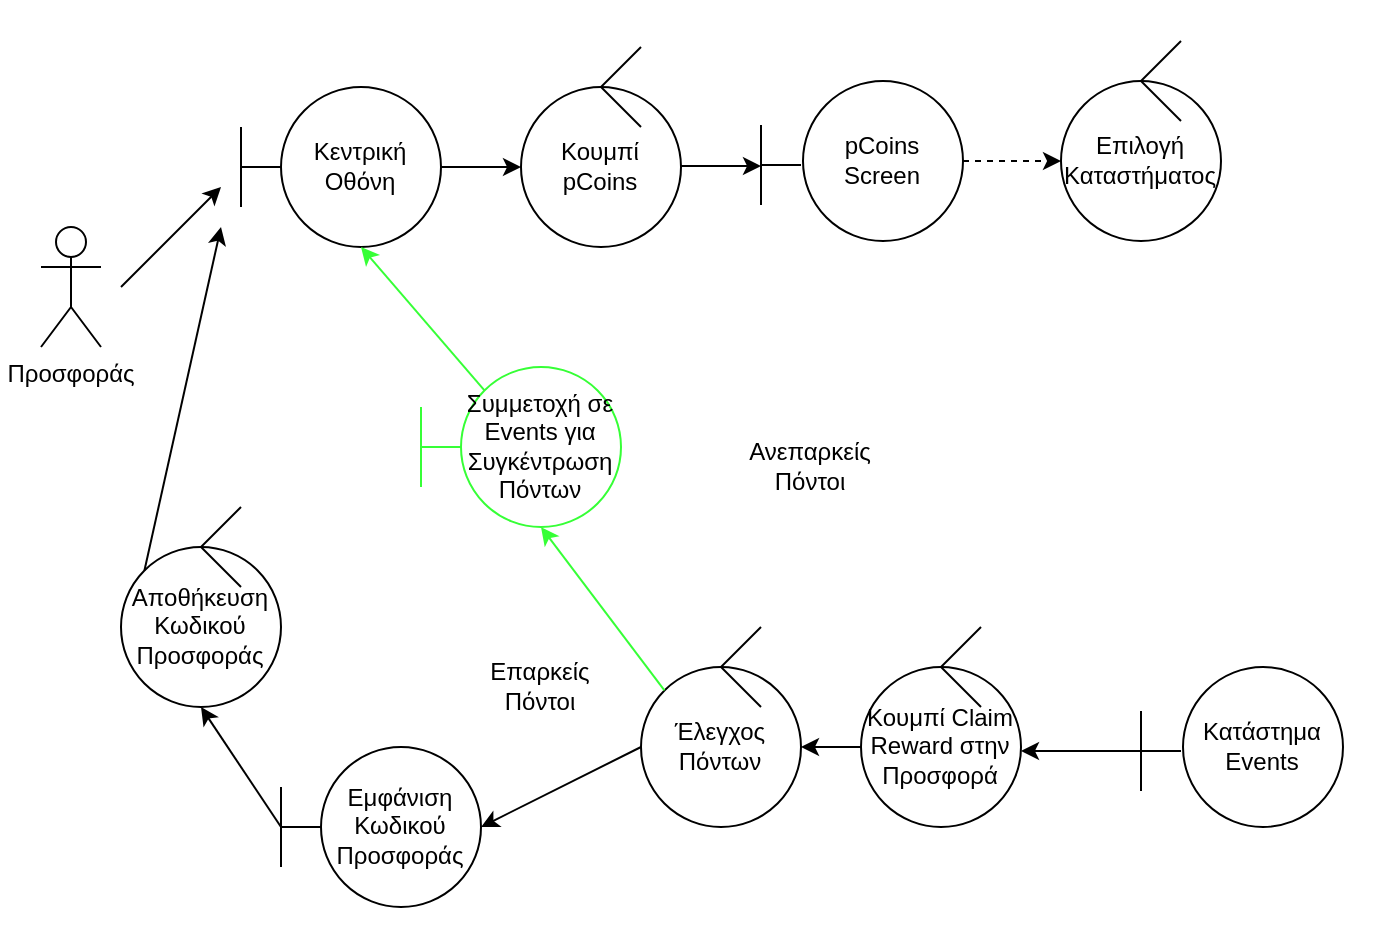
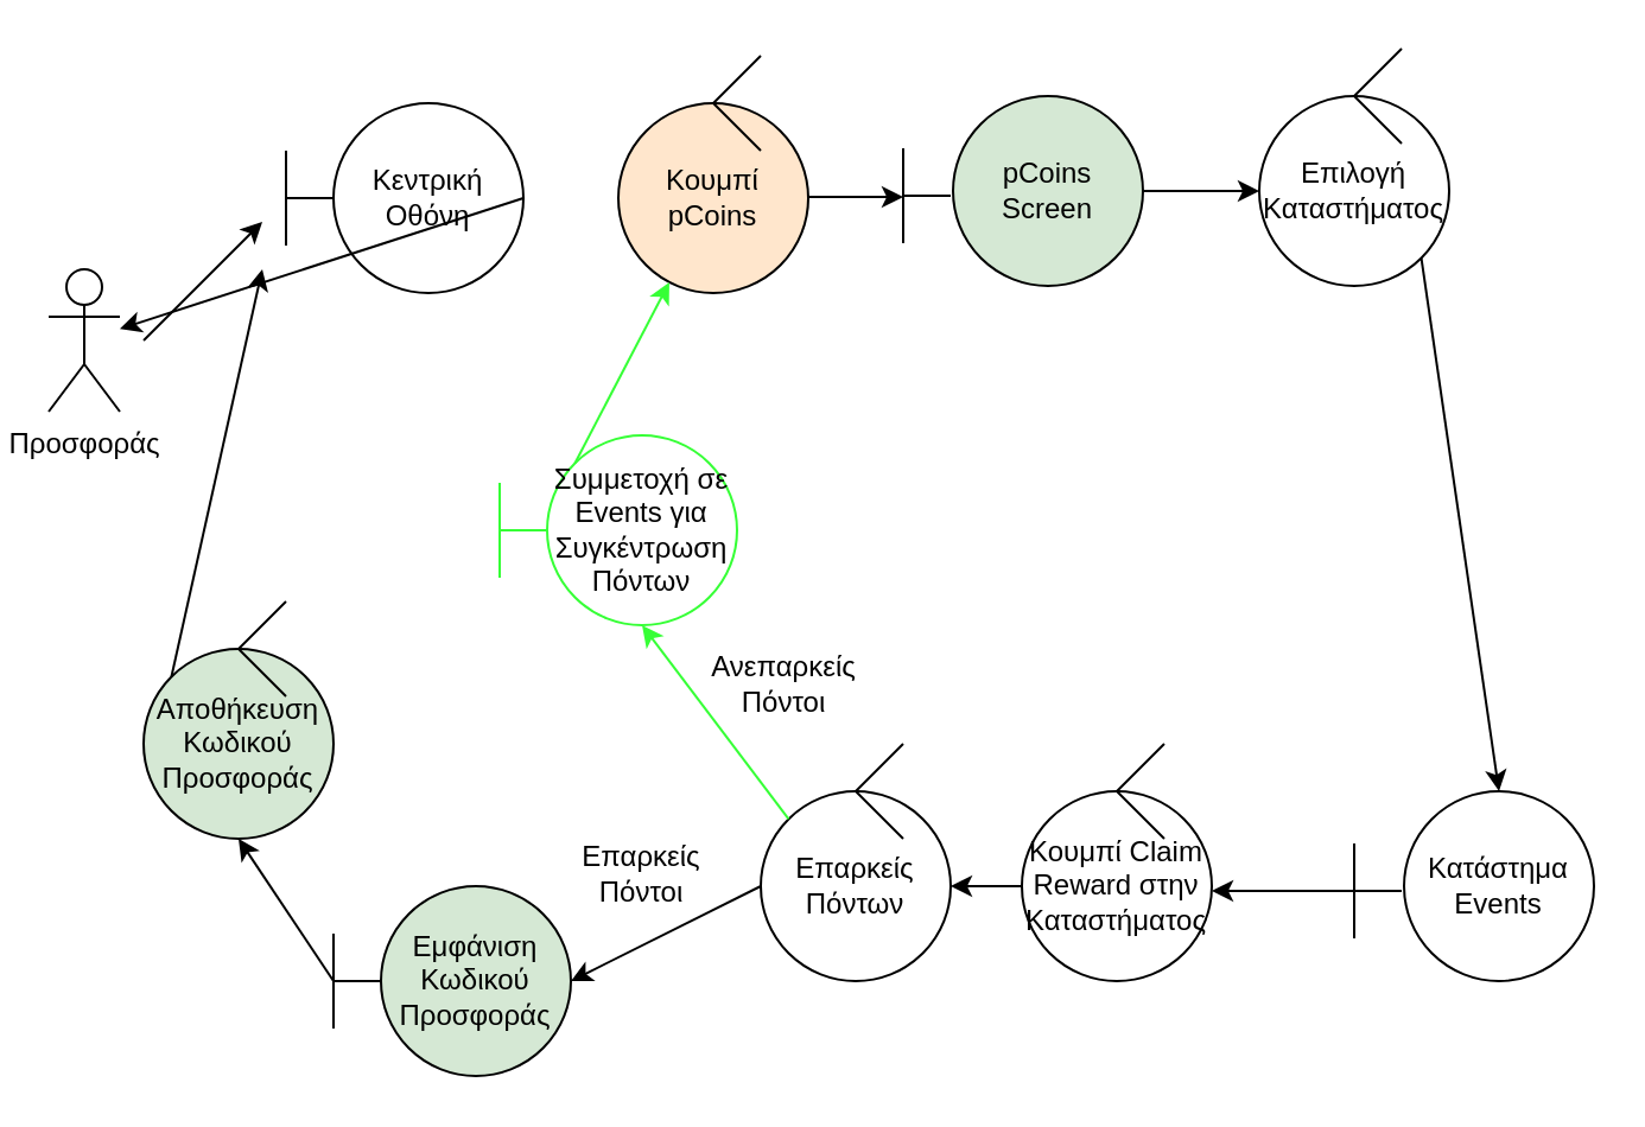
- <mxCell id="13" value="&lt;div&gt;pCoins Screen&lt;br&gt;&lt;/div&gt;" style="ellipse;whiteSpace=wrap;html=1;aspect=fixed;" parent="1" vertex="1"><mxGeometry x="401" y="40" width="80" height="80" as="geometry" /></mxCell>
+ <mxCell id="13" value="&lt;div&gt;pCoins Screen&lt;br&gt;&lt;/div&gt;" style="ellipse;whiteSpace=wrap;html=1;aspect=fixed;fillColor=#d5e8d4;" parent="1" vertex="1"><mxGeometry x="401" y="40" width="80" height="80" as="geometry" /></mxCell>
- <mxCell id="17" value="" style="endArrow=classic;html=1;rounded=0;exitX=1;exitY=0.5;exitDx=0;exitDy=0;dashed=1;" parent="1" source="13" edge="1" target="14"><mxGeometry width="50" height="50" relative="1" as="geometry"><mxPoint x="621" y="253" as="sourcePoint" /><mxPoint x="700" y="213" as="targetPoint" /></mxGeometry></mxCell>
+ <mxCell id="17" value="" style="endArrow=classic;html=1;rounded=0;exitX=1;exitY=0.5;exitDx=0;exitDy=0;" parent="1" source="13" edge="1" target="14"><mxGeometry width="50" height="50" relative="1" as="geometry"><mxPoint x="621" y="253" as="sourcePoint" /><mxPoint x="700" y="213" as="targetPoint" /></mxGeometry></mxCell>
- <mxCell id="19" value="" style="endArrow=classic;html=1;rounded=0;exitX=1;exitY=0.5;exitDx=0;exitDy=0;entryX=0;entryY=0.5;entryDx=0;entryDy=0;" edge="1" parent="1" source="6" target="7"><mxGeometry width="50" height="50" relative="1" as="geometry"><mxPoint x="280" y="193" as="sourcePoint" /><mxPoint x="600" y="273" as="targetPoint" /></mxGeometry></mxCell>
+ <mxCell id="19" value="" style="endArrow=classic;html=1;rounded=0;exitX=1;exitY=0.5;exitDx=0;exitDy=0;" edge="1" parent="1" source="6" target="2"><mxGeometry width="50" height="50" relative="1" as="geometry"><mxPoint x="280" y="193" as="sourcePoint" /><mxPoint x="600" y="273" as="targetPoint" /></mxGeometry></mxCell>
- <mxCell id="7" value="Κουμπί pCoins " style="ellipse;whiteSpace=wrap;html=1;aspect=fixed;" parent="1" vertex="1"><mxGeometry x="260" y="43" width="80" height="80" as="geometry" /></mxCell>
+ <mxCell id="7" value="Κουμπί pCoins " style="ellipse;whiteSpace=wrap;html=1;aspect=fixed;fillColor=#ffe6cc;" parent="1" vertex="1"><mxGeometry x="260" y="43" width="80" height="80" as="geometry" /></mxCell>
- <mxCell id="46" value="" style="endArrow=classic;html=1;rounded=0;exitX=0;exitY=0;exitDx=0;exitDy=0;entryX=0.5;entryY=1;entryDx=0;entryDy=0;strokeColor=#36FF36;" edge="1" parent="1" source="42" target="6"><mxGeometry width="50" height="50" relative="1" as="geometry"><mxPoint x="491" y="90" as="sourcePoint" /><mxPoint x="540" y="90" as="targetPoint" /></mxGeometry></mxCell>
+ <mxCell id="46" value="" style="endArrow=classic;html=1;rounded=0;exitX=0;exitY=0;exitDx=0;exitDy=0;strokeColor=#36FF36;" edge="1" parent="1" source="42" target="7"><mxGeometry width="50" height="50" relative="1" as="geometry"><mxPoint x="491" y="90" as="sourcePoint" /><mxPoint x="540" y="90" as="targetPoint" /></mxGeometry></mxCell>
+ <mxCell id="18" value="" style="endArrow=classic;html=1;rounded=0;exitX=1;exitY=1;exitDx=0;exitDy=0;entryX=0.5;entryY=0;entryDx=0;entryDy=0;" parent="1" source="14" edge="1" target="22"><mxGeometry width="50" height="50" relative="1" as="geometry"><mxPoint x="380" y="163" as="sourcePoint" /><mxPoint x="560" y="303" as="targetPoint" /></mxGeometry></mxCell>
- <mxCell id="45" value="Ανεπαρκείς Πόντοι" style="text;html=1;strokeColor=none;fillColor=none;align=center;verticalAlign=middle;whiteSpace=wrap;rounded=0;" vertex="1" parent="1"><mxGeometry x="375" y="218" width="60" height="30" as="geometry" /></mxCell>
+ <mxCell id="45" value="Ανεπαρκείς Πόντοι" style="text;html=1;strokeColor=none;fillColor=none;align=center;verticalAlign=middle;whiteSpace=wrap;rounded=0;" vertex="1" parent="1"><mxGeometry x="300" y="273" width="60" height="30" as="geometry" /></mxCell>
- <mxCell id="36" value="Αποθήκευση Κωδικού Προσφοράς" style="ellipse;whiteSpace=wrap;html=1;aspect=fixed;" vertex="1" parent="1"><mxGeometry x="60" y="273" width="80" height="80" as="geometry" /></mxCell>
+ <mxCell id="36" value="Αποθήκευση Κωδικού Προσφοράς" style="ellipse;whiteSpace=wrap;html=1;aspect=fixed;fillColor=#d5e8d4;" vertex="1" parent="1"><mxGeometry x="60" y="273" width="80" height="80" as="geometry" /></mxCell>
- <mxCell id="33" value="Επαρκείς Πόντοι" style="text;html=1;strokeColor=none;fillColor=none;align=center;verticalAlign=middle;whiteSpace=wrap;rounded=0;" vertex="1" parent="1"><mxGeometry x="240" y="328" width="60" height="30" as="geometry" /></mxCell>
+ <mxCell id="33" value="Επαρκείς Πόντοι" style="text;html=1;strokeColor=none;fillColor=none;align=center;verticalAlign=middle;whiteSpace=wrap;rounded=0;" vertex="1" parent="1"><mxGeometry x="240" y="353" width="60" height="30" as="geometry" /></mxCell>
- <mxCell id="27" value="Έλεγχος Πόντων" style="ellipse;whiteSpace=wrap;html=1;aspect=fixed;" vertex="1" parent="1"><mxGeometry x="320" y="333" width="80" height="80" as="geometry" /></mxCell>
+ <mxCell id="27" value="Επαρκείς Πόντων" style="ellipse;whiteSpace=wrap;html=1;aspect=fixed;" vertex="1" parent="1"><mxGeometry x="320" y="333" width="80" height="80" as="geometry" /></mxCell>
- <mxCell id="23" value="Κουμπί Claim Reward στην Προσφορά" style="ellipse;whiteSpace=wrap;html=1;aspect=fixed;" vertex="1" parent="1"><mxGeometry x="430" y="333" width="80" height="80" as="geometry" /></mxCell>
+ <mxCell id="23" value="Κουμπί Claim Reward στην Καταστήματος" style="ellipse;whiteSpace=wrap;html=1;aspect=fixed;" vertex="1" parent="1"><mxGeometry x="430" y="333" width="80" height="80" as="geometry" /></mxCell>
- <mxCell id="31" value="Εμφάνιση Κωδικού Προσφοράς" style="ellipse;whiteSpace=wrap;html=1;aspect=fixed;" vertex="1" parent="1"><mxGeometry x="160" y="373" width="80" height="80" as="geometry" /></mxCell>
+ <mxCell id="31" value="Εμφάνιση Κωδικού Προσφοράς" style="ellipse;whiteSpace=wrap;html=1;aspect=fixed;fillColor=#d5e8d4;" vertex="1" parent="1"><mxGeometry x="160" y="373" width="80" height="80" as="geometry" /></mxCell>
